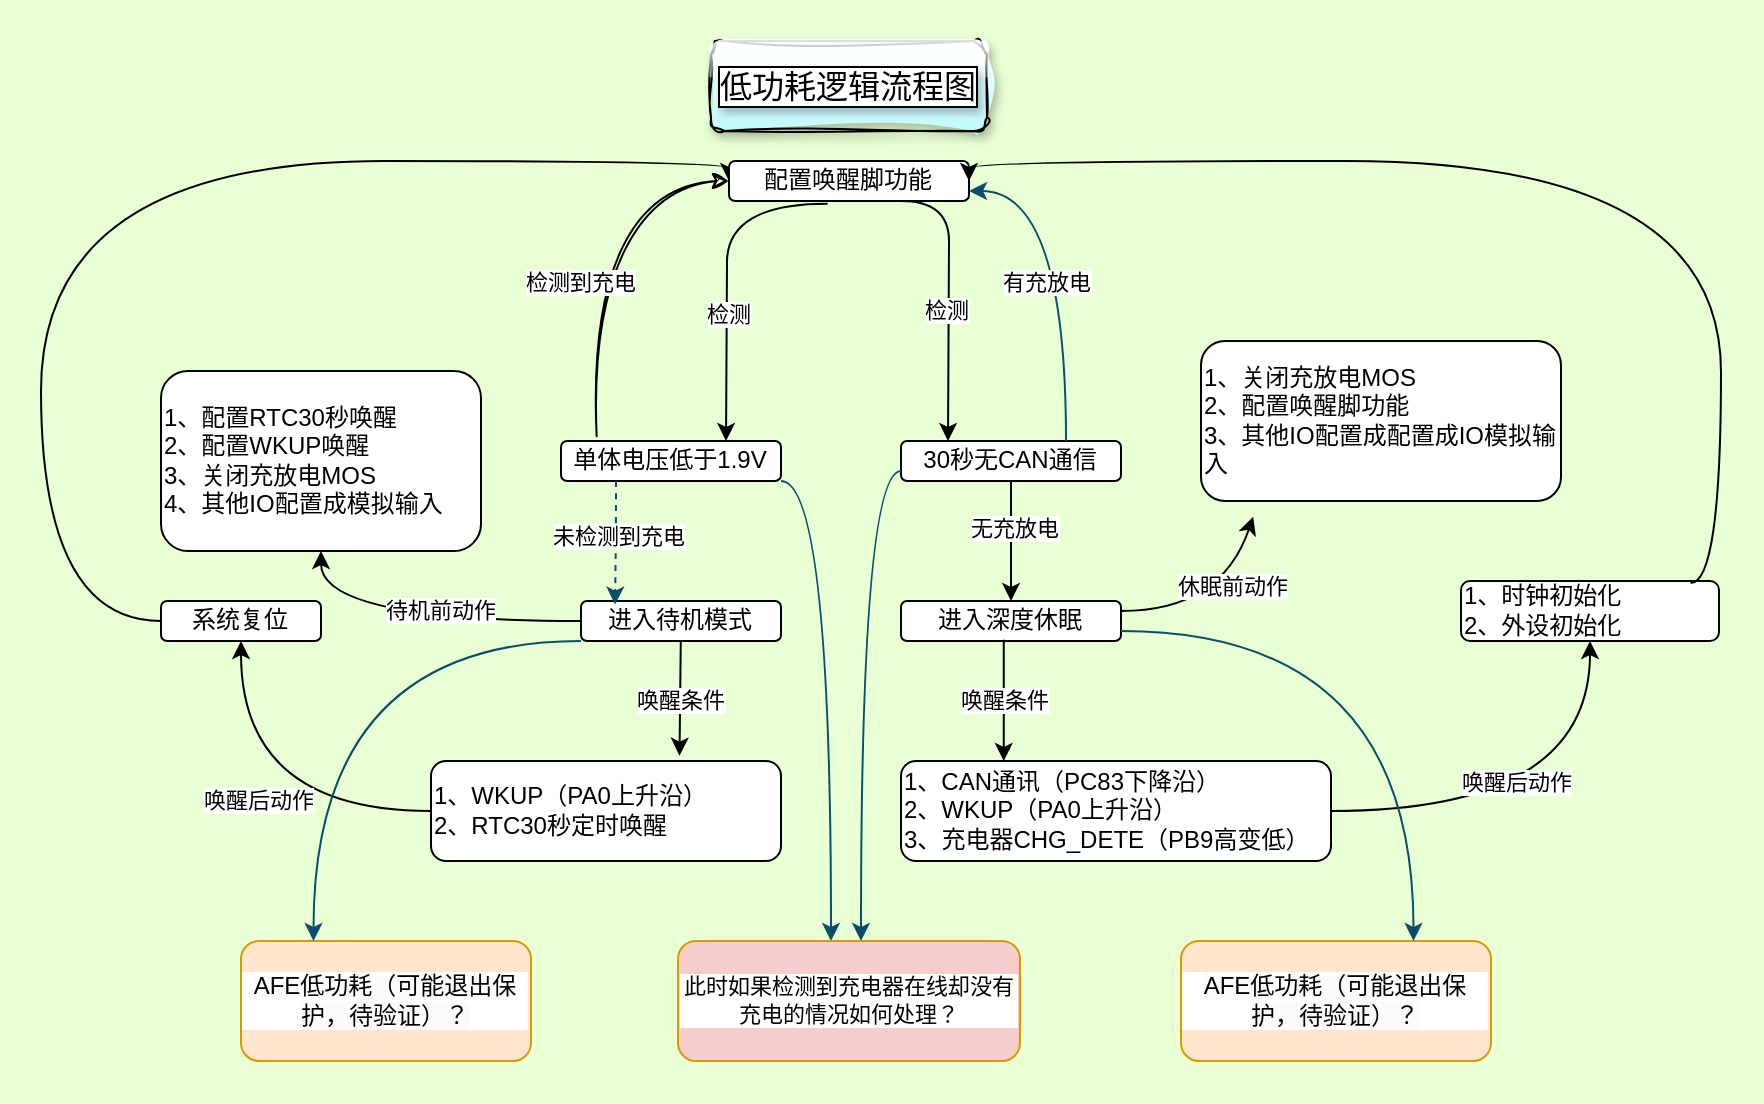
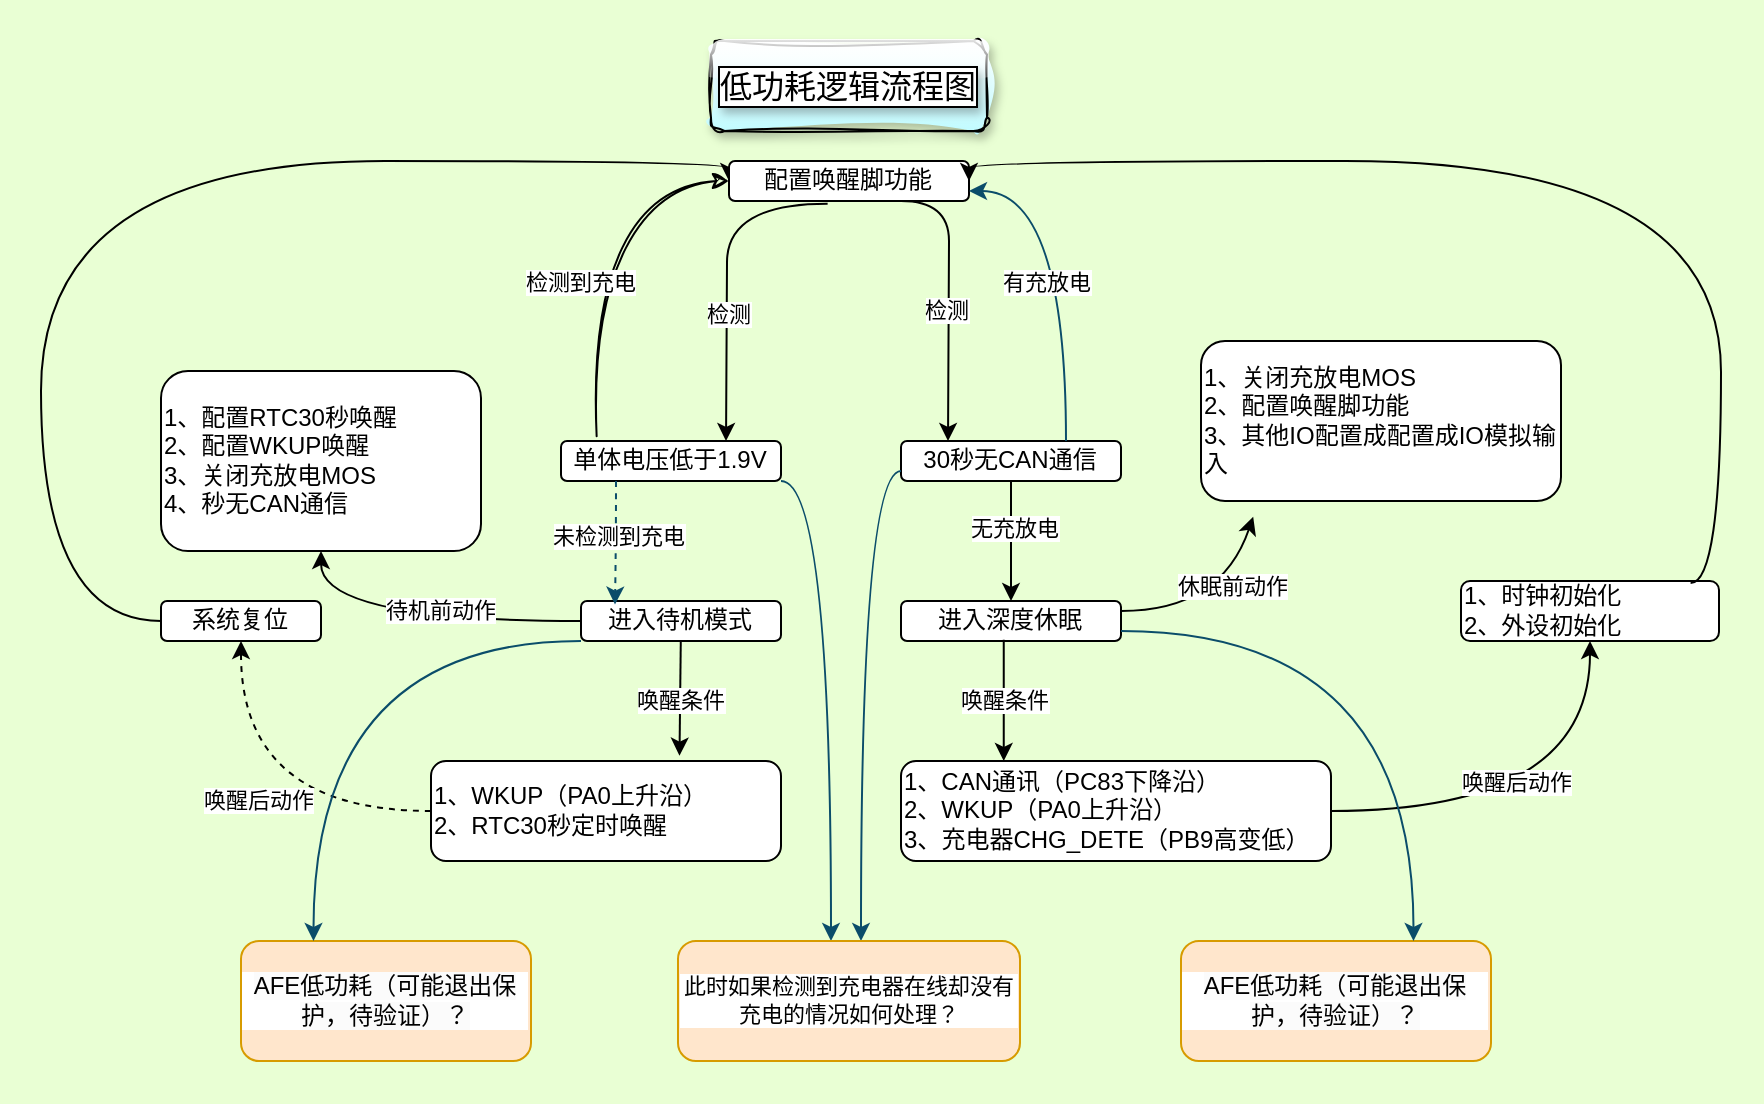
- <mxCell id="31" value="1、配置RTC30秒唤醒&lt;div&gt;2、配置WKUP唤醒&lt;/div&gt;&lt;div&gt;3、关闭充放电MOS&lt;/div&gt;&lt;div&gt;4、其他IO配置成模拟输入&lt;/div&gt;" style="rounded=1;whiteSpace=wrap;html=1;align=left;" parent="1" vertex="1"><mxGeometry x="80" y="185" width="160" height="90" as="geometry" /></mxCell>
+ <mxCell id="31" value="1、配置RTC30秒唤醒&lt;div&gt;2、配置WKUP唤醒&lt;/div&gt;&lt;div&gt;3、关闭充放电MOS&lt;/div&gt;&lt;div&gt;4、秒无CAN通信&lt;/div&gt;" style="rounded=1;whiteSpace=wrap;html=1;align=left;" parent="1" vertex="1"><mxGeometry x="80" y="185" width="160" height="90" as="geometry" /></mxCell>
- <mxCell id="19" value="" style="endArrow=classic;html=1;rounded=0;edgeStyle=orthogonalEdgeStyle;curved=1;entryX=0.5;entryY=1;entryDx=0;entryDy=0;exitX=0;exitY=0.5;exitDx=0;exitDy=0;" parent="1" source="17" target="21" edge="1"><mxGeometry width="50" height="50" relative="1" as="geometry"><mxPoint x="165" y="370" as="sourcePoint" /><mxPoint x="170" y="320" as="targetPoint" /></mxGeometry></mxCell>
+ <mxCell id="19" value="" style="endArrow=classic;html=1;rounded=0;edgeStyle=orthogonalEdgeStyle;curved=1;entryX=0.5;entryY=1;entryDx=0;entryDy=0;exitX=0;exitY=0.5;exitDx=0;exitDy=0;dashed=1;" parent="1" source="17" target="21" edge="1"><mxGeometry width="50" height="50" relative="1" as="geometry"><mxPoint x="165" y="370" as="sourcePoint" /><mxPoint x="170" y="320" as="targetPoint" /></mxGeometry></mxCell>
- <mxCell id="42" value="此时如果检测到充电器在线却没有充电的情况如何处理？" style="rounded=1;whiteSpace=wrap;html=1;align=center;verticalAlign=middle;fontFamily=Helvetica;fontSize=11;labelBackgroundColor=default;resizable=1;movable=1;rotatable=1;deletable=1;editable=1;locked=0;connectable=1;fillColor=#f8cecc;strokeColor=#d79b00;" vertex="1" parent="1"><mxGeometry x="338.5" y="470" width="171" height="60" as="geometry" /></mxCell>
+ <mxCell id="42" value="此时如果检测到充电器在线却没有充电的情况如何处理？" style="rounded=1;whiteSpace=wrap;html=1;align=center;verticalAlign=middle;fontFamily=Helvetica;fontSize=11;labelBackgroundColor=default;resizable=1;movable=1;rotatable=1;deletable=1;editable=1;locked=0;connectable=1;fillColor=#ffe6cc;strokeColor=#d79b00;" vertex="1" parent="1"><mxGeometry x="338.5" y="470" width="171" height="60" as="geometry" /></mxCell>
